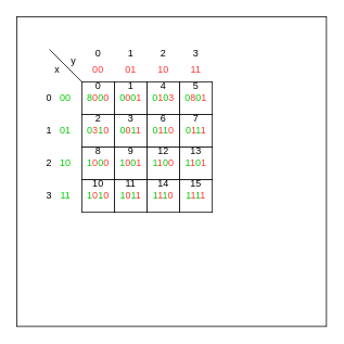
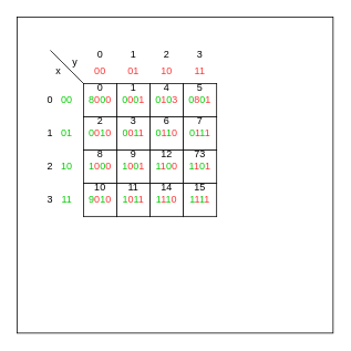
- <mxCell id="40" value="&lt;font color=&quot;#00cc00&quot;&gt;0&lt;/font&gt;3&lt;font color=&quot;#00cc00&quot;&gt;1&lt;/font&gt;0" style="text;html=1;strokeColor=none;fillColor=none;align=center;verticalAlign=middle;whiteSpace=wrap;rounded=0;fontColor=#FF3333;" vertex="1" parent="1"><mxGeometry x="90" y="145" width="60" height="30" as="geometry" /></mxCell>
+ <mxCell id="40" value="&lt;font color=&quot;#00cc00&quot;&gt;0&lt;/font&gt;0&lt;font color=&quot;#00cc00&quot;&gt;1&lt;/font&gt;0" style="text;html=1;strokeColor=none;fillColor=none;align=center;verticalAlign=middle;whiteSpace=wrap;rounded=0;fontColor=#FF3333;" vertex="1" parent="1"><mxGeometry x="90" y="145" width="60" height="30" as="geometry" /></mxCell>
- <mxCell id="67" value="13" style="text;html=1;strokeColor=none;fillColor=none;align=center;verticalAlign=middle;whiteSpace=wrap;rounded=0;fontColor=#000000;" vertex="1" parent="1"><mxGeometry x="210" y="170" width="60" height="30" as="geometry" /></mxCell>
+ <mxCell id="67" value="73" style="text;html=1;strokeColor=none;fillColor=none;align=center;verticalAlign=middle;whiteSpace=wrap;rounded=0;fontColor=#000000;" vertex="1" parent="1"><mxGeometry x="210" y="170" width="60" height="30" as="geometry" /></mxCell>
- <mxCell id="43" value="&lt;font color=&quot;#00cc00&quot;&gt;1&lt;/font&gt;0&lt;font color=&quot;#00cc00&quot;&gt;1&lt;/font&gt;0" style="text;html=1;strokeColor=none;fillColor=none;align=center;verticalAlign=middle;whiteSpace=wrap;rounded=0;fontColor=#FF3333;" vertex="1" parent="1"><mxGeometry x="90" y="225" width="60" height="30" as="geometry" /></mxCell>
+ <mxCell id="43" value="&lt;font color=&quot;#00cc00&quot;&gt;9&lt;/font&gt;0&lt;font color=&quot;#00cc00&quot;&gt;1&lt;/font&gt;0" style="text;html=1;strokeColor=none;fillColor=none;align=center;verticalAlign=middle;whiteSpace=wrap;rounded=0;fontColor=#FF3333;" vertex="1" parent="1"><mxGeometry x="90" y="225" width="60" height="30" as="geometry" /></mxCell>
